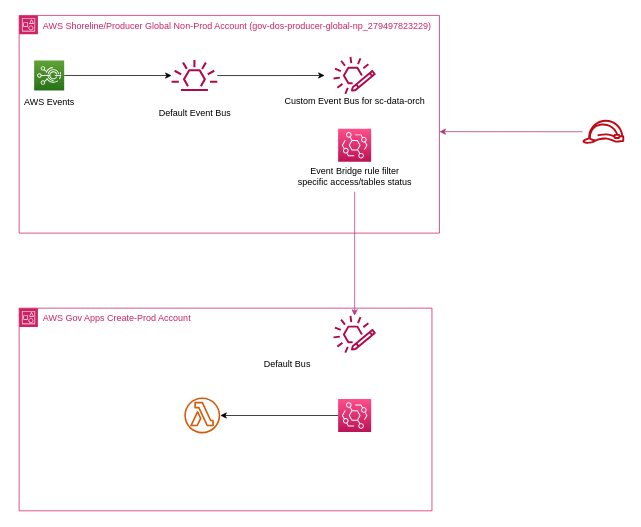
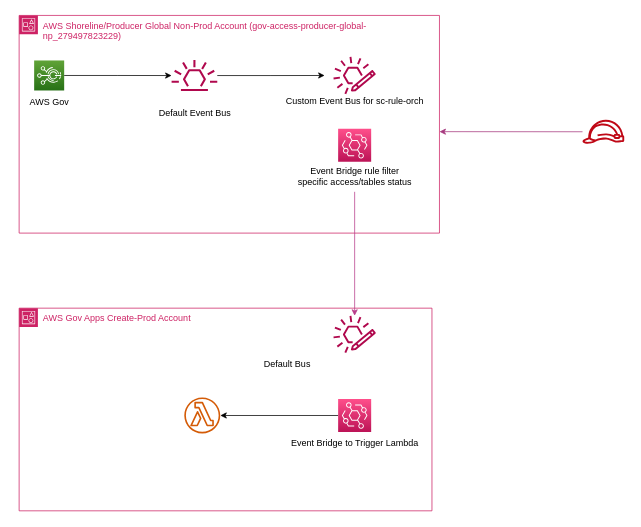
- <mxCell id="2" value="AWS Shoreline/Producer Global Non-Prod Account (gov-dos-producer-global-np_279497823229)" style="points=[[0,0],[0.25,0],[0.5,0],[0.75,0],[1,0],[1,0.25],[1,0.5],[1,0.75],[1,1],[0.75,1],[0.5,1],[0.25,1],[0,1],[0,0.75],[0,0.5],[0,0.25]];outlineConnect=0;gradientColor=none;html=1;whiteSpace=wrap;fontSize=12;fontStyle=0;container=1;pointerEvents=0;collapsible=0;recursiveResize=0;shape=mxgraph.aws4.group;grIcon=mxgraph.aws4.group_account;strokeColor=#CD2264;fillColor=none;verticalAlign=top;align=left;spacingLeft=30;fontColor=#CD2264;dashed=0;" parent="1" vertex="1"><mxGeometry x="25" y="20" width="560" height="290" as="geometry" /></mxCell>
+ <mxCell id="2" value="AWS Shoreline/Producer Global Non-Prod Account (gov-access-producer-global-np_279497823229)" style="points=[[0,0],[0.25,0],[0.5,0],[0.75,0],[1,0],[1,0.25],[1,0.5],[1,0.75],[1,1],[0.75,1],[0.5,1],[0.25,1],[0,1],[0,0.75],[0,0.5],[0,0.25]];outlineConnect=0;gradientColor=none;html=1;whiteSpace=wrap;fontSize=12;fontStyle=0;container=1;pointerEvents=0;collapsible=0;recursiveResize=0;shape=mxgraph.aws4.group;grIcon=mxgraph.aws4.group_account;strokeColor=#CD2264;fillColor=none;verticalAlign=top;align=left;spacingLeft=30;fontColor=#CD2264;dashed=0;" parent="1" vertex="1"><mxGeometry x="25" y="20" width="560" height="290" as="geometry" /></mxCell>
- <mxCell id="5" value="AWS Events" style="text;html=1;align=center;verticalAlign=middle;resizable=0;points=[];autosize=1;strokeColor=none;fillColor=none;" parent="2" vertex="1"><mxGeometry x="-5" y="100.75" width="90" height="30" as="geometry" /></mxCell>
+ <mxCell id="5" value="AWS Gov" style="text;html=1;align=center;verticalAlign=middle;resizable=0;points=[];autosize=1;strokeColor=none;fillColor=none;" parent="2" vertex="1"><mxGeometry x="-5" y="100.75" width="90" height="30" as="geometry" /></mxCell>
- <mxCell id="9" value="Custom Event Bus for sc-data-orch" style="text;html=1;align=center;verticalAlign=middle;resizable=0;points=[];autosize=1;strokeColor=none;fillColor=none;" parent="2" vertex="1"><mxGeometry x="342" y="100" width="210" height="30" as="geometry" /></mxCell>
+ <mxCell id="9" value="Custom Event Bus for sc-rule-orch" style="text;html=1;align=center;verticalAlign=middle;resizable=0;points=[];autosize=1;strokeColor=none;fillColor=none;" parent="2" vertex="1"><mxGeometry x="342" y="100" width="210" height="30" as="geometry" /></mxCell>
+ <mxCell id="18" value="Event Bridge to Trigger Lambda" style="text;html=1;align=center;verticalAlign=middle;resizable=0;points=[];autosize=1;strokeColor=none;fillColor=none;" parent="15" vertex="1"><mxGeometry x="352" y="165" width="190" height="30" as="geometry" /></mxCell>
